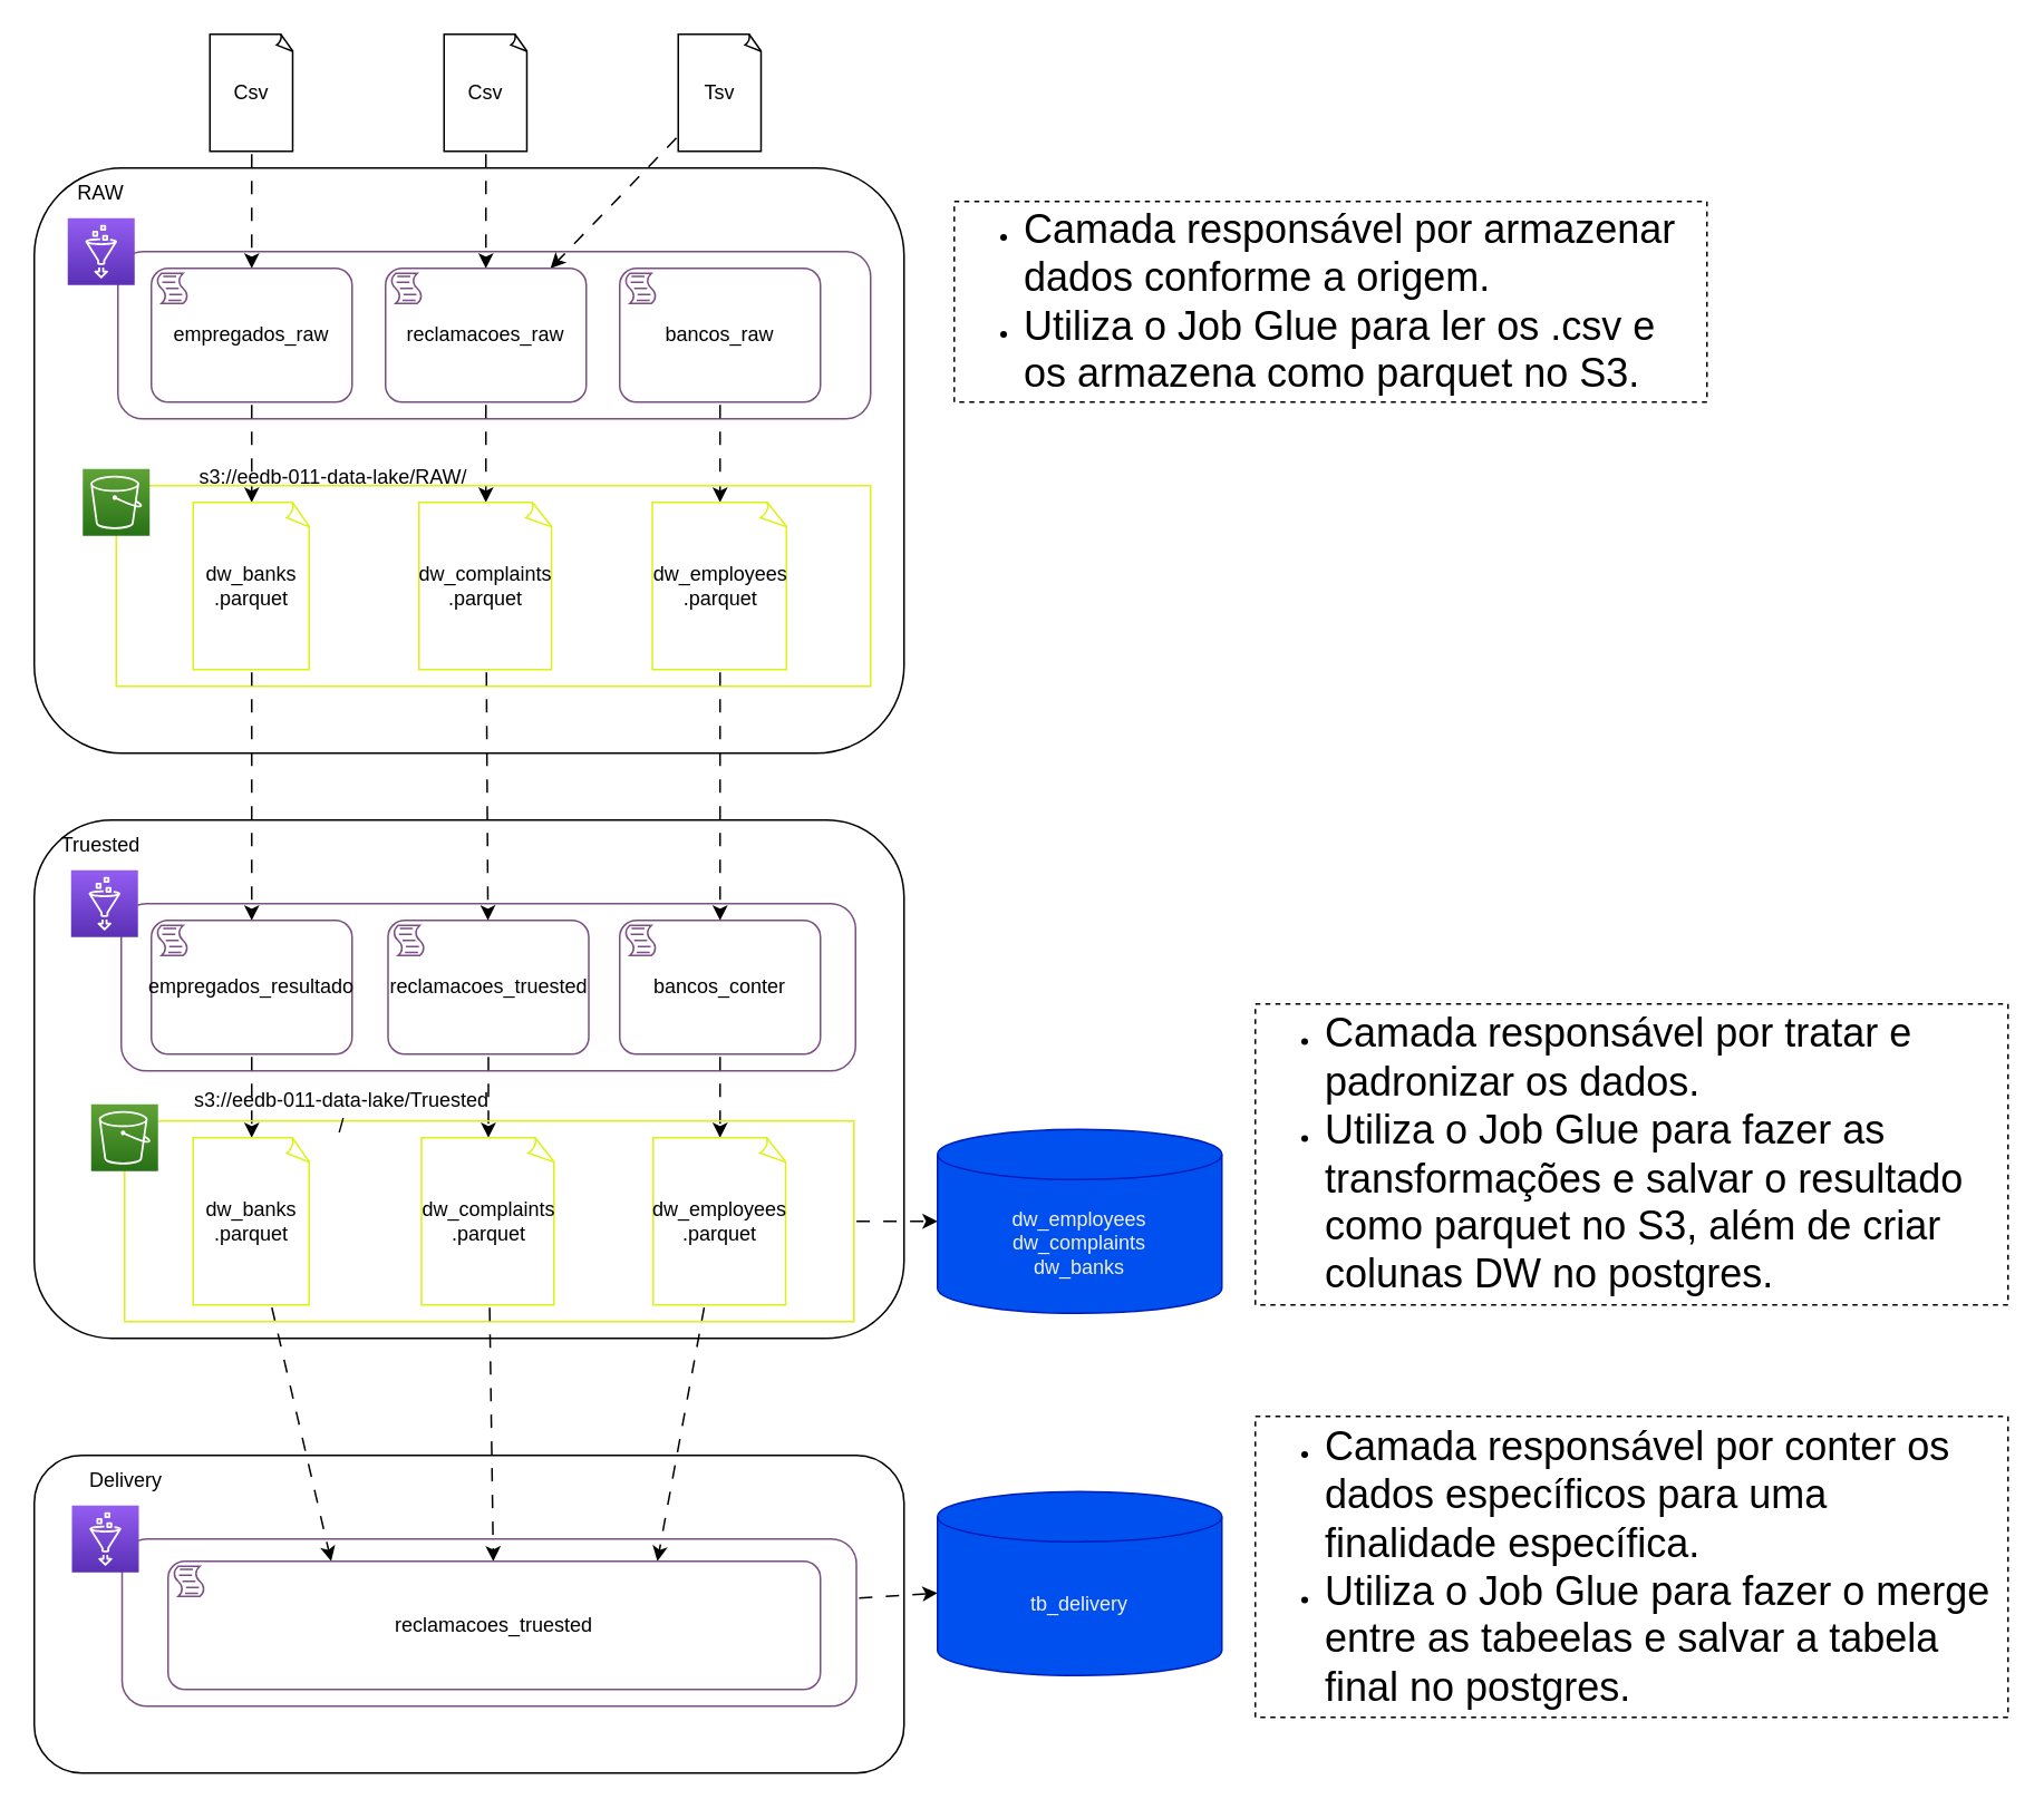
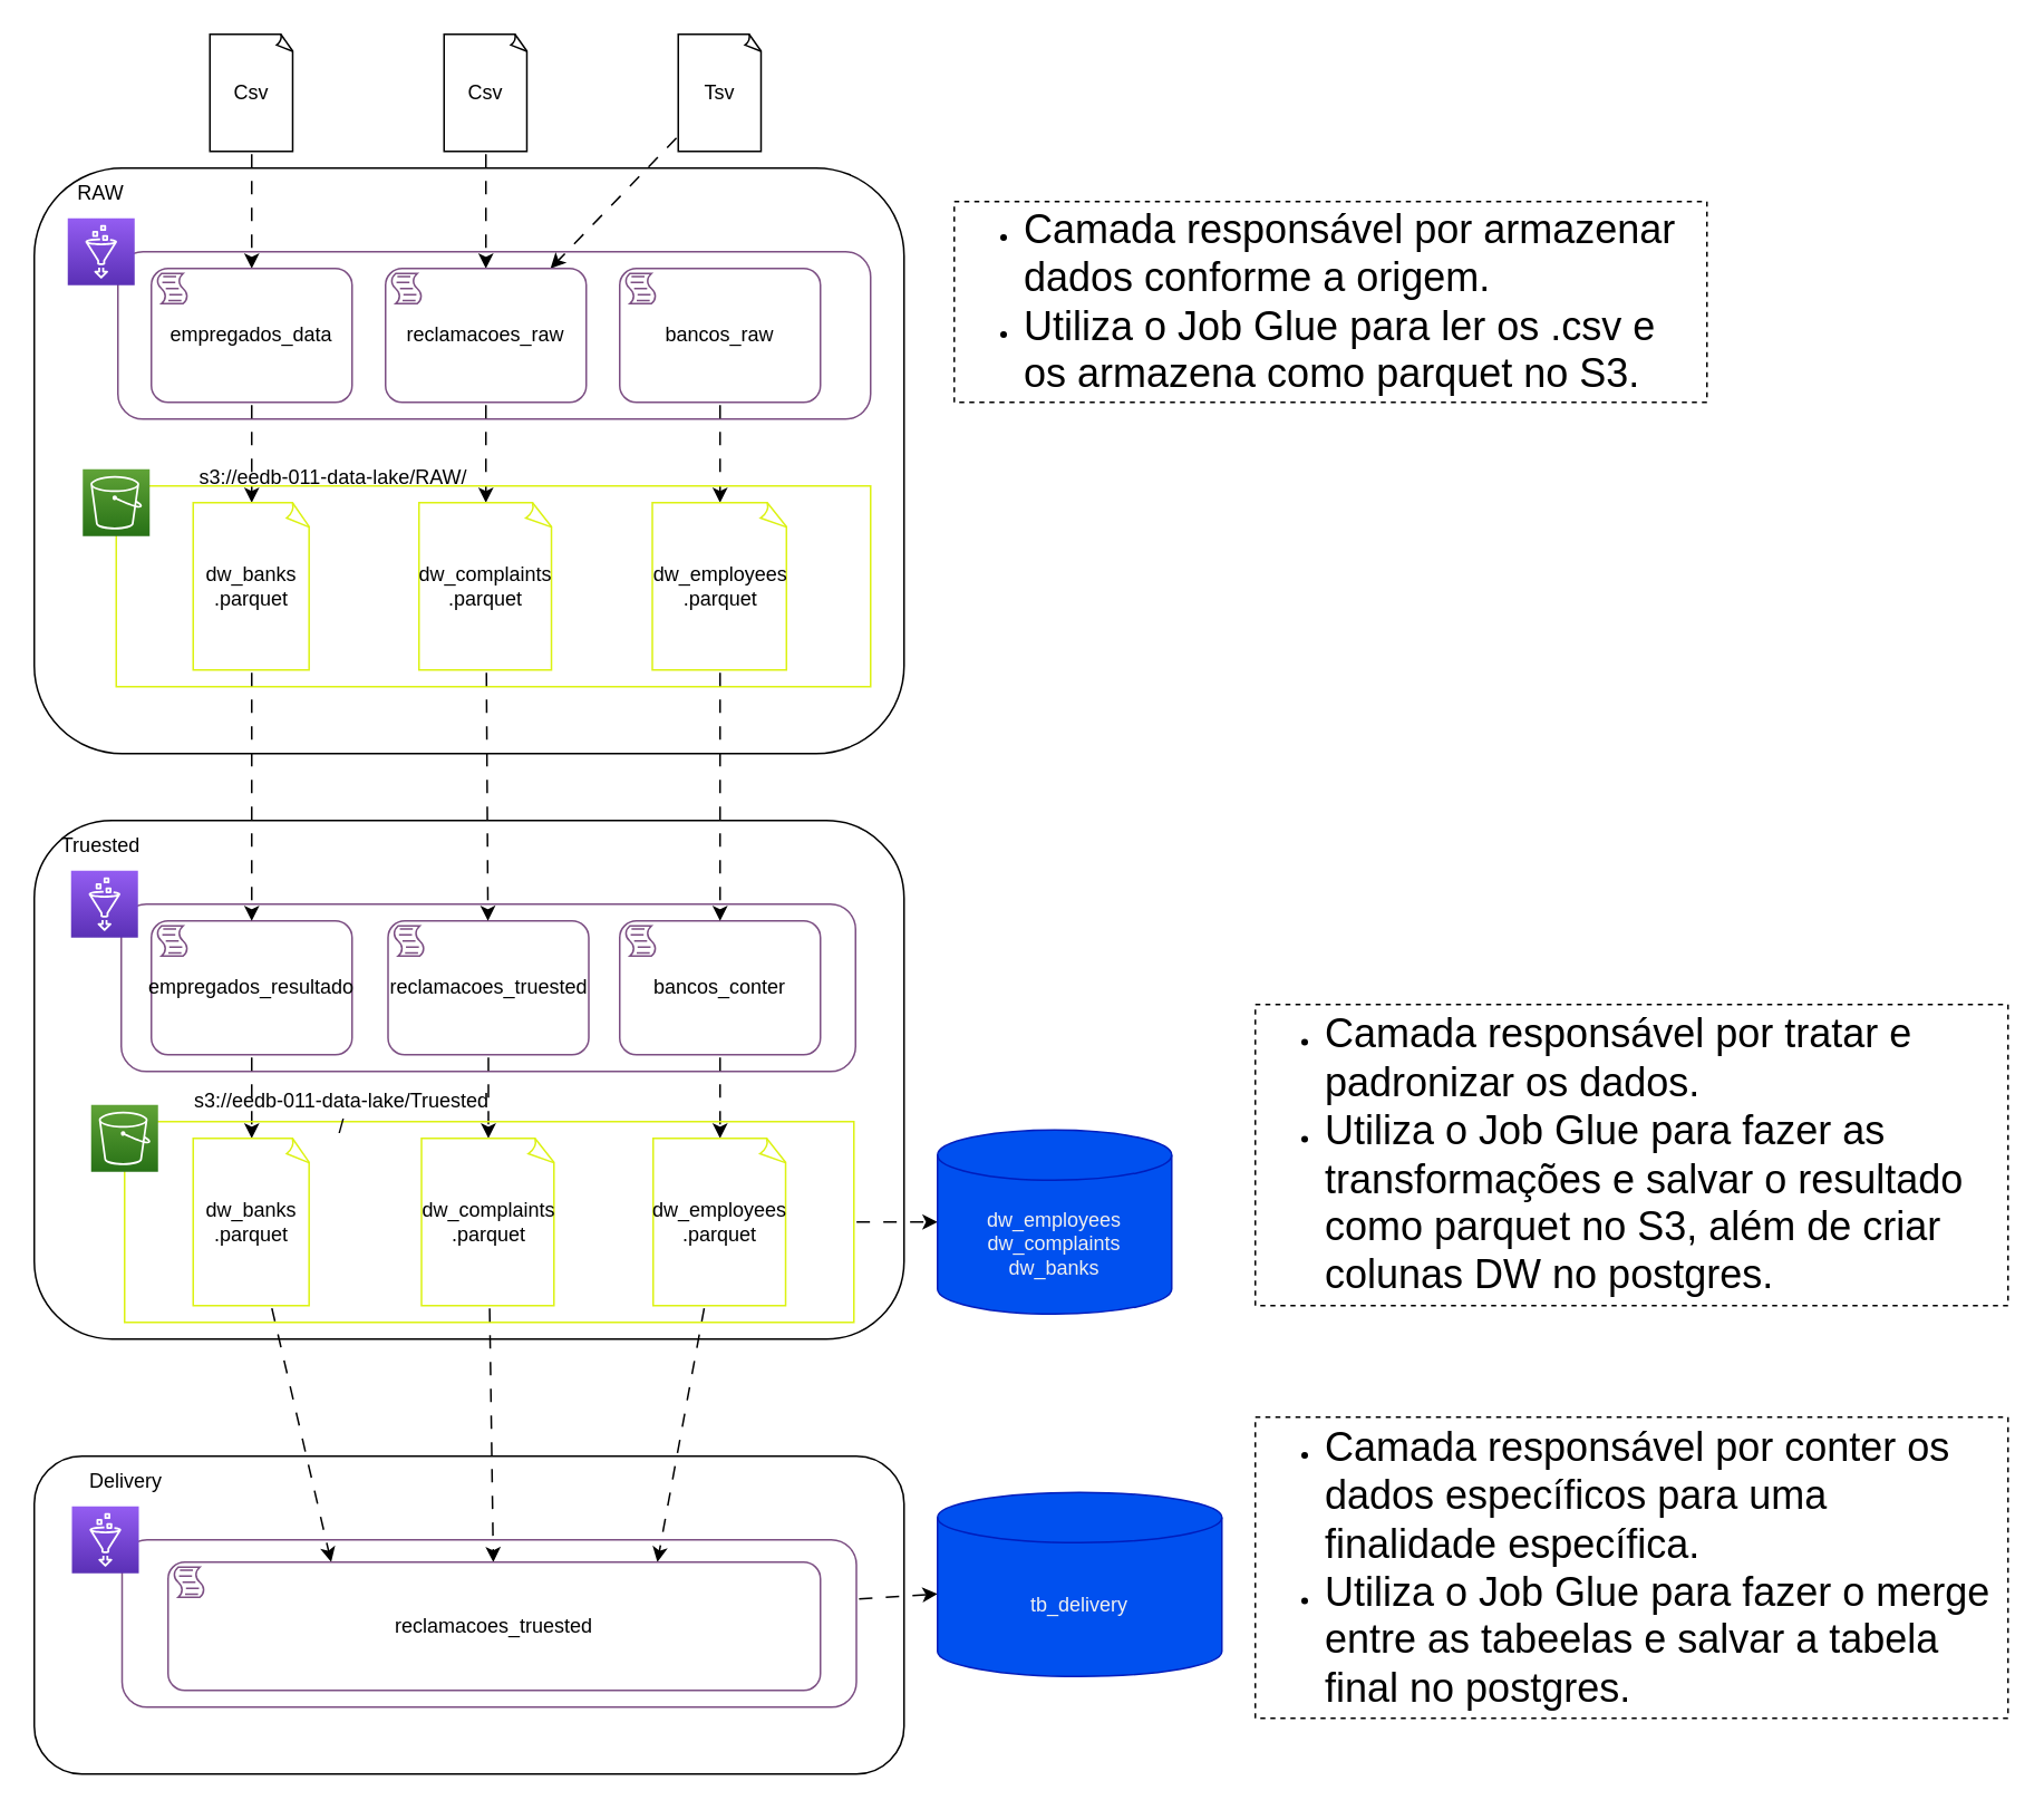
- <mxCell id="12" value="&lt;p&gt;empregados_raw&lt;/p&gt;" style="points=[[0.25,0,0],[0.5,0,0],[0.75,0,0],[1,0.25,0],[1,0.5,0],[1,0.75,0],[0.75,1,0],[0.5,1,0],[0.25,1,0],[0,0.75,0],[0,0.5,0],[0,0.25,0]];shape=mxgraph.bpmn.task;whiteSpace=wrap;rectStyle=rounded;size=10;html=1;taskMarker=script;strokeColor=#7C4F83;shadow=0;" parent="1" vertex="1"><mxGeometry x="90" y="160" width="120" height="80" as="geometry" /></mxCell>
+ <mxCell id="12" value="&lt;p&gt;empregados_data&lt;/p&gt;" style="points=[[0.25,0,0],[0.5,0,0],[0.75,0,0],[1,0.25,0],[1,0.5,0],[1,0.75,0],[0.75,1,0],[0.5,1,0],[0.25,1,0],[0,0.75,0],[0,0.5,0],[0,0.25,0]];shape=mxgraph.bpmn.task;whiteSpace=wrap;rectStyle=rounded;size=10;html=1;taskMarker=script;strokeColor=#7C4F83;shadow=0;" parent="1" vertex="1"><mxGeometry x="90" y="160" width="120" height="80" as="geometry" /></mxCell>
- <mxCell id="53" value="&lt;span style=&quot;color: rgb(240, 240, 240);&quot;&gt;dw_employees&lt;br&gt;&lt;/span&gt;&lt;span style=&quot;color: rgb(240, 240, 240);&quot;&gt;dw_complaints&lt;br&gt;&lt;/span&gt;&lt;span style=&quot;color: rgb(240, 240, 240);&quot;&gt;dw_banks&lt;/span&gt;" style="shape=cylinder3;whiteSpace=wrap;html=1;boundedLbl=1;backgroundOutline=1;size=15;rounded=0;shadow=0;glass=0;strokeColor=#001DBC;fillColor=#0050ef;fontColor=#ffffff;" parent="1" vertex="1"><mxGeometry x="560" y="675" width="170" height="110" as="geometry" /></mxCell>
+ <mxCell id="53" value="&lt;span style=&quot;color: rgb(240, 240, 240);&quot;&gt;dw_employees&lt;br&gt;&lt;/span&gt;&lt;span style=&quot;color: rgb(240, 240, 240);&quot;&gt;dw_complaints&lt;br&gt;&lt;/span&gt;&lt;span style=&quot;color: rgb(240, 240, 240);&quot;&gt;dw_banks&lt;/span&gt;" style="shape=cylinder3;whiteSpace=wrap;html=1;boundedLbl=1;backgroundOutline=1;size=15;rounded=0;shadow=0;glass=0;strokeColor=#001DBC;fillColor=#0050ef;fontColor=#ffffff;" parent="1" vertex="1"><mxGeometry x="560" y="675" width="140" height="110" as="geometry" /></mxCell>
